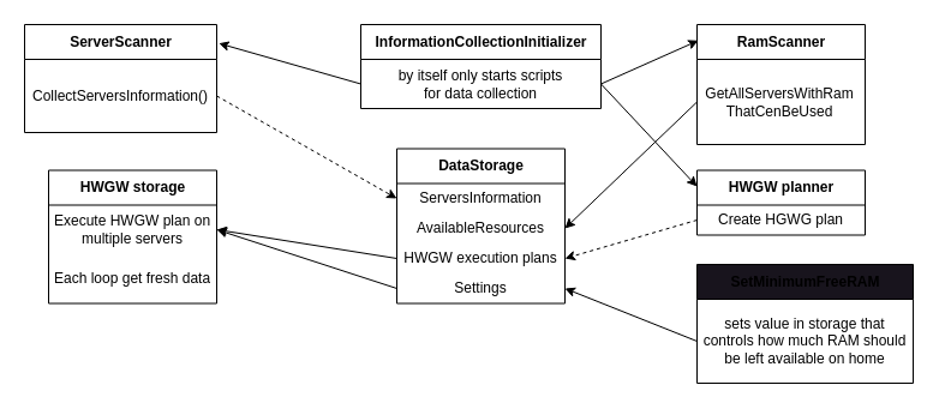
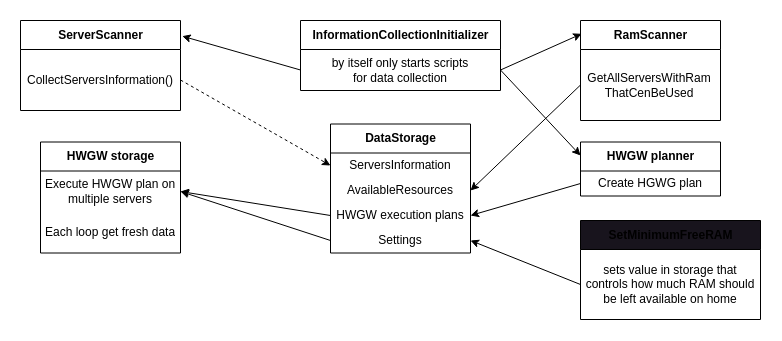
- <mxCell id="15" style="edgeStyle=none;html=1;exitX=0;exitY=0.5;exitDx=0;exitDy=0;entryX=1;entryY=0.5;entryDx=0;entryDy=0;dashed=1;" edge="1" parent="1" source="14" target="7"><mxGeometry relative="1" as="geometry" /></mxCell>
+ <mxCell id="15" style="edgeStyle=none;html=1;exitX=0;exitY=0.5;exitDx=0;exitDy=0;entryX=1;entryY=0.5;entryDx=0;entryDy=0;" edge="1" parent="1" source="14" target="7"><mxGeometry relative="1" as="geometry" /></mxCell>
